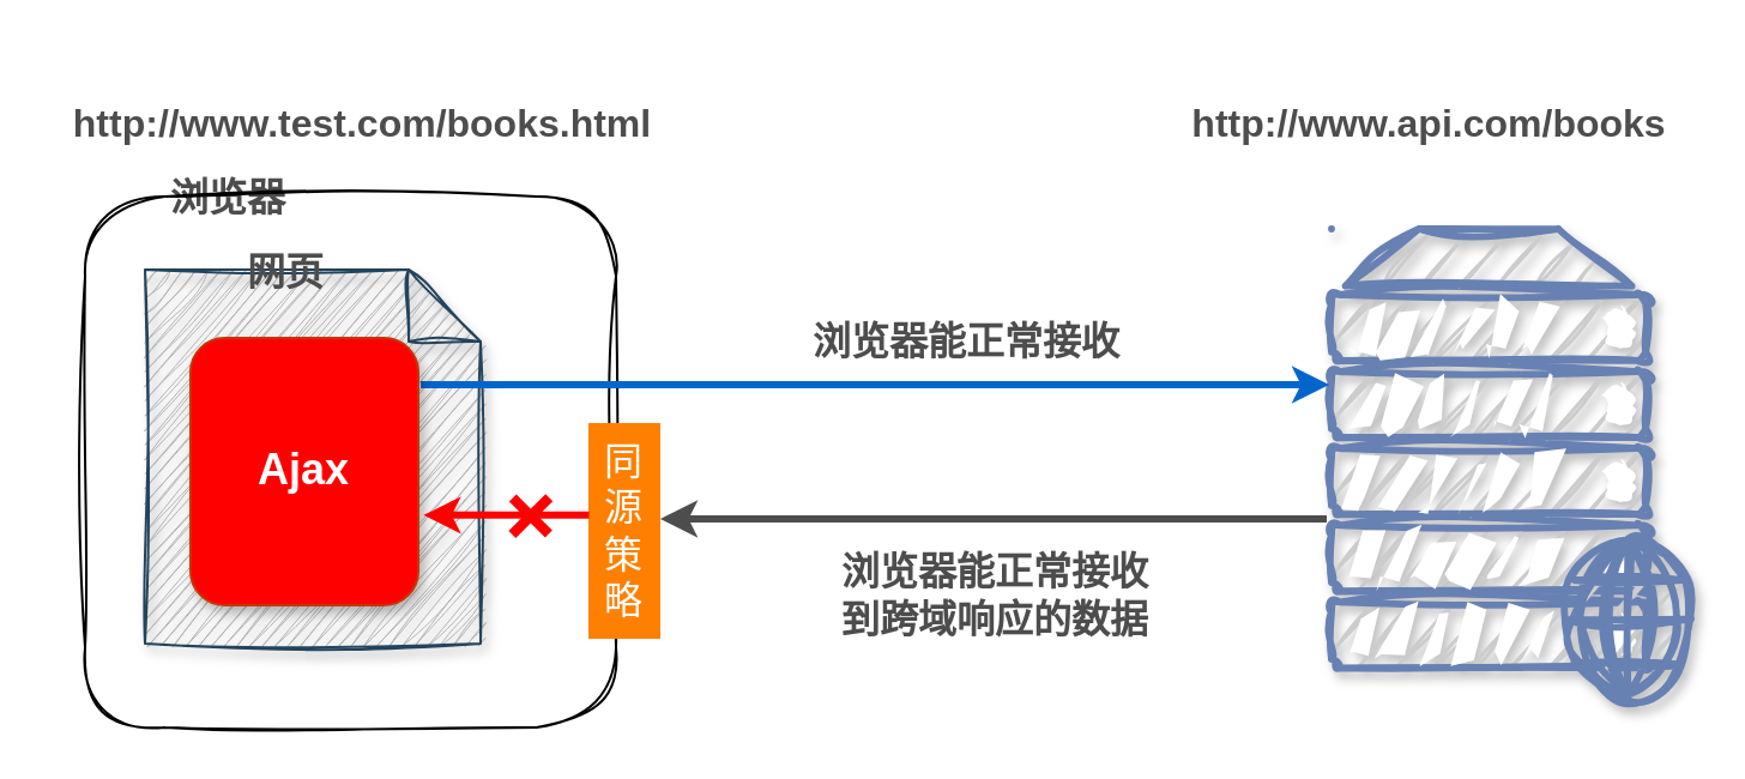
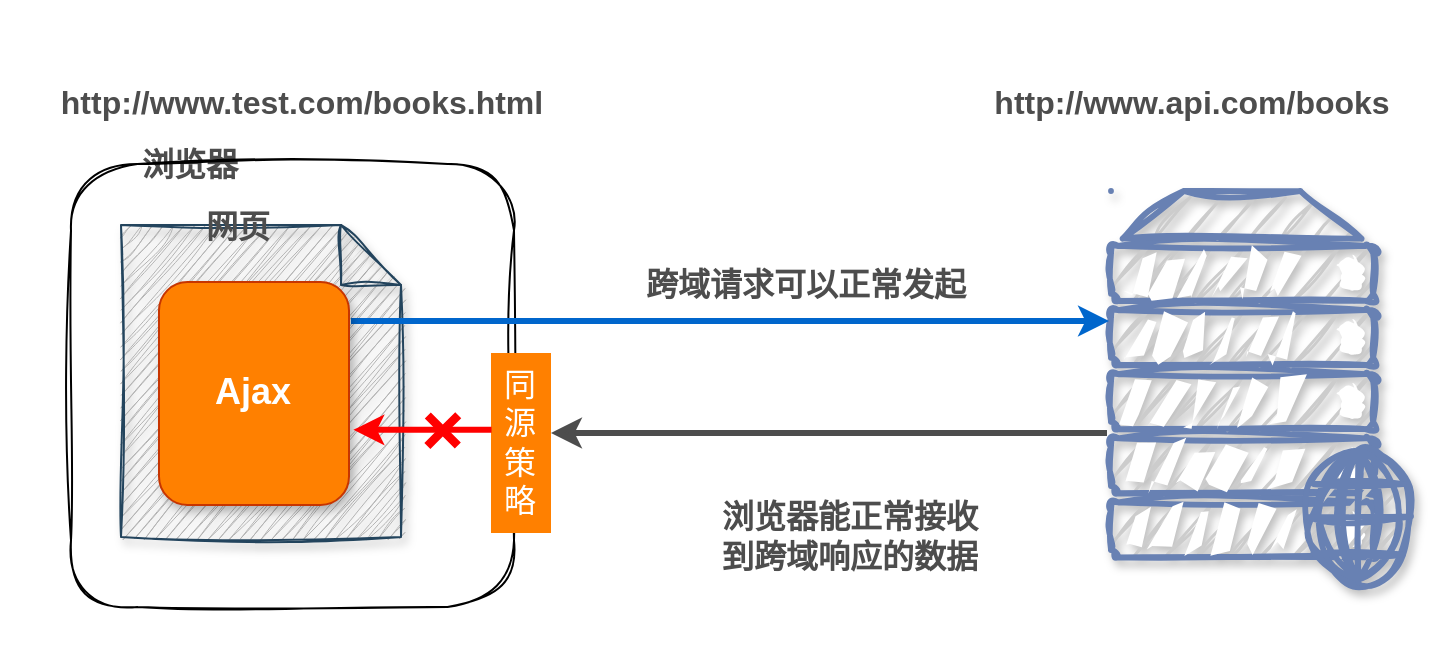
- <mxCell id="3" value="&lt;font color=&quot;#4d4d4d&quot; style=&quot;font-size: 16px;&quot;&gt;浏览器能正常接收&lt;/font&gt;" style="rounded=0;whiteSpace=wrap;html=1;fontStyle=1;labelBackgroundColor=none;fillColor=none;strokeColor=none;" parent="1" vertex="1"><mxGeometry x="320" y="112" width="166" height="60" as="geometry" /></mxCell>
+ <mxCell id="3" value="&lt;font color=&quot;#4d4d4d&quot; style=&quot;font-size: 16px;&quot;&gt;跨域请求可以正常发起&lt;/font&gt;" style="rounded=0;whiteSpace=wrap;html=1;fontStyle=1;labelBackgroundColor=none;fillColor=none;strokeColor=none;" parent="1" vertex="1"><mxGeometry x="320" y="112" width="166" height="60" as="geometry" /></mxCell>
- <mxCell id="10" value="&lt;font style=&quot;font-size: 18px;&quot; color=&quot;#ffffff&quot;&gt;&lt;b&gt;Ajax&lt;/b&gt;&lt;/font&gt;" style="rounded=1;whiteSpace=wrap;html=1;fillColor=#ff0000;strokeColor=#C73500;shadow=1;fontColor=#000000;glass=0;" vertex="1" parent="1"><mxGeometry x="79" y="140.5" width="95" height="111.5" as="geometry" /></mxCell>
+ <mxCell id="10" value="&lt;font style=&quot;font-size: 18px;&quot; color=&quot;#ffffff&quot;&gt;&lt;b&gt;Ajax&lt;/b&gt;&lt;/font&gt;" style="rounded=1;whiteSpace=wrap;html=1;fillColor=#FF8000;strokeColor=#C73500;shadow=1;fontColor=#000000;glass=0;" vertex="1" parent="1"><mxGeometry x="79" y="140.5" width="95" height="111.5" as="geometry" /></mxCell>
- <mxCell id="4" value="&lt;font style=&quot;font-size: 16px;&quot;&gt;&lt;font color=&quot;#4d4d4d&quot;&gt;浏览器能正常接收&lt;br&gt;到跨域响应的数据&lt;/font&gt;&lt;br&gt;&lt;/font&gt;" style="rounded=0;whiteSpace=wrap;html=1;fontStyle=1;labelBackgroundColor=none;fillColor=none;strokeColor=none;" parent="1" vertex="1"><mxGeometry x="340" y="218" width="150" height="60" as="geometry" /></mxCell>
+ <mxCell id="4" value="&lt;font style=&quot;font-size: 16px;&quot;&gt;&lt;font color=&quot;#4d4d4d&quot;&gt;浏览器能正常接收&lt;br&gt;到跨域响应的数据&lt;/font&gt;&lt;br&gt;&lt;/font&gt;" style="rounded=0;whiteSpace=wrap;html=1;fontStyle=1;labelBackgroundColor=none;fillColor=none;strokeColor=none;" parent="1" vertex="1"><mxGeometry x="350" y="238" width="150" height="60" as="geometry" /></mxCell>
